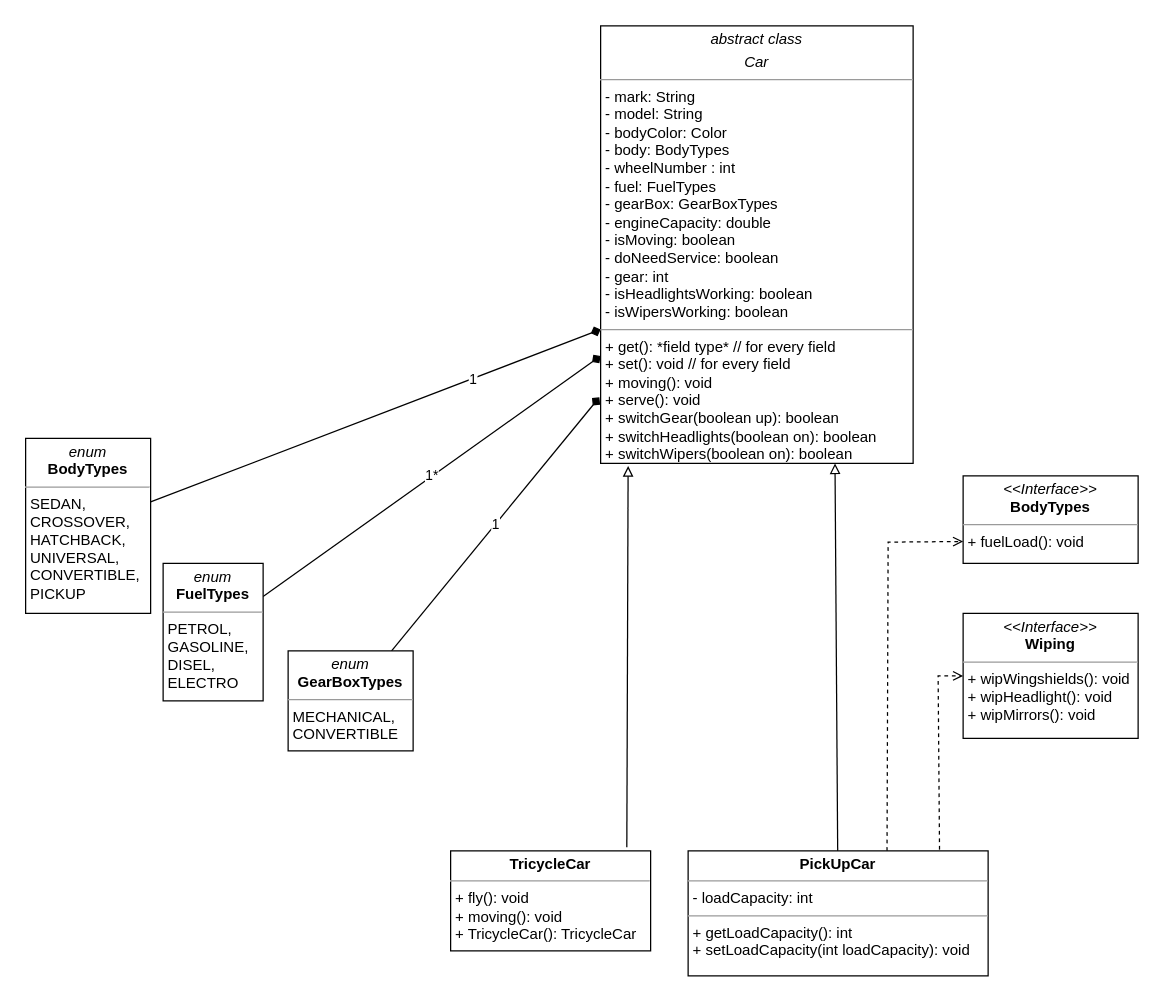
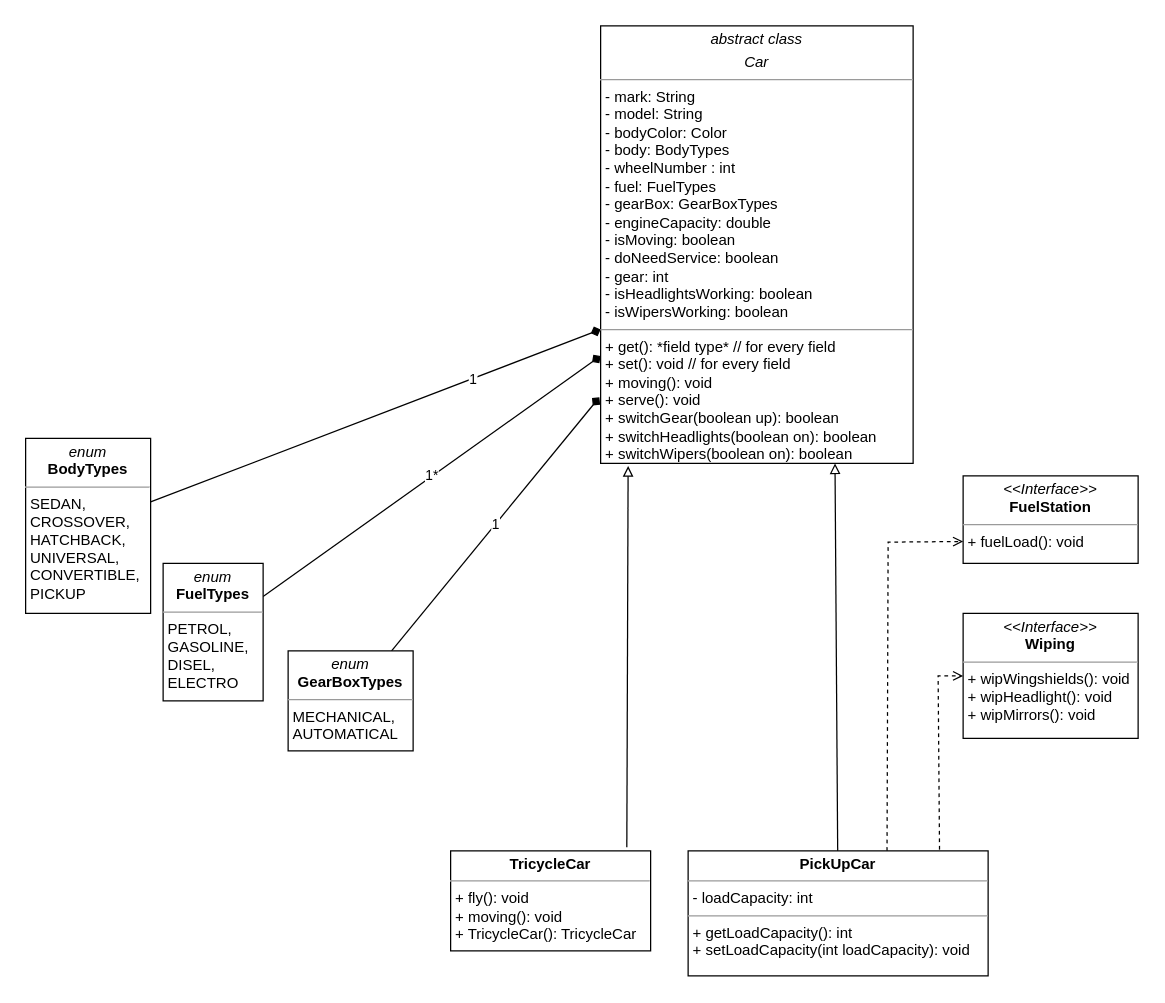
- <mxCell id="2" value="&lt;p style=&quot;margin:0px;margin-top:4px;text-align:center;&quot;&gt;&lt;i&gt;&amp;lt;&amp;lt;Interface&amp;gt;&amp;gt;&lt;/i&gt;&lt;br&gt;&lt;b&gt;BodyTypes&lt;/b&gt;&lt;/p&gt;&lt;hr size=&quot;1&quot;&gt;&lt;p style=&quot;margin:0px;margin-left:4px;&quot;&gt;&lt;span style=&quot;background-color: initial;&quot;&gt;+ fuelLoad(): void&lt;/span&gt;&lt;br&gt;&lt;/p&gt;" style="verticalAlign=top;align=left;overflow=fill;fontSize=12;fontFamily=Helvetica;html=1;rounded=0;shadow=0;comic=0;labelBackgroundColor=none;strokeWidth=1" parent="1" vertex="1"><mxGeometry x="770" y="380" width="140" height="70" as="geometry" /></mxCell>
+ <mxCell id="2" value="&lt;p style=&quot;margin:0px;margin-top:4px;text-align:center;&quot;&gt;&lt;i&gt;&amp;lt;&amp;lt;Interface&amp;gt;&amp;gt;&lt;/i&gt;&lt;br&gt;&lt;b&gt;FuelStation&lt;/b&gt;&lt;/p&gt;&lt;hr size=&quot;1&quot;&gt;&lt;p style=&quot;margin:0px;margin-left:4px;&quot;&gt;&lt;span style=&quot;background-color: initial;&quot;&gt;+ fuelLoad(): void&lt;/span&gt;&lt;br&gt;&lt;/p&gt;" style="verticalAlign=top;align=left;overflow=fill;fontSize=12;fontFamily=Helvetica;html=1;rounded=0;shadow=0;comic=0;labelBackgroundColor=none;strokeWidth=1" parent="1" vertex="1"><mxGeometry x="770" y="380" width="140" height="70" as="geometry" /></mxCell>
- <mxCell id="10" value="&lt;p style=&quot;margin:0px;margin-top:4px;text-align:center;&quot;&gt;&lt;i&gt;enum&lt;/i&gt;&lt;br&gt;&lt;b&gt;GearBoxTypes&lt;/b&gt;&lt;/p&gt;&lt;hr size=&quot;1&quot;&gt;&lt;p style=&quot;margin:0px;margin-left:4px;&quot;&gt;MECHANICAL,&lt;/p&gt;&lt;p style=&quot;margin:0px;margin-left:4px;&quot;&gt;CONVERTIBLE&lt;/p&gt;" style="verticalAlign=top;align=left;overflow=fill;fontSize=12;fontFamily=Helvetica;html=1;rounded=0;shadow=0;comic=0;labelBackgroundColor=none;strokeWidth=1" vertex="1" parent="1"><mxGeometry x="230" y="520" width="100" height="80" as="geometry" /></mxCell>
+ <mxCell id="10" value="&lt;p style=&quot;margin:0px;margin-top:4px;text-align:center;&quot;&gt;&lt;i&gt;enum&lt;/i&gt;&lt;br&gt;&lt;b&gt;GearBoxTypes&lt;/b&gt;&lt;/p&gt;&lt;hr size=&quot;1&quot;&gt;&lt;p style=&quot;margin:0px;margin-left:4px;&quot;&gt;MECHANICAL,&lt;/p&gt;&lt;p style=&quot;margin:0px;margin-left:4px;&quot;&gt;AUTOMATICAL&lt;/p&gt;" style="verticalAlign=top;align=left;overflow=fill;fontSize=12;fontFamily=Helvetica;html=1;rounded=0;shadow=0;comic=0;labelBackgroundColor=none;strokeWidth=1" vertex="1" parent="1"><mxGeometry x="230" y="520" width="100" height="80" as="geometry" /></mxCell>
